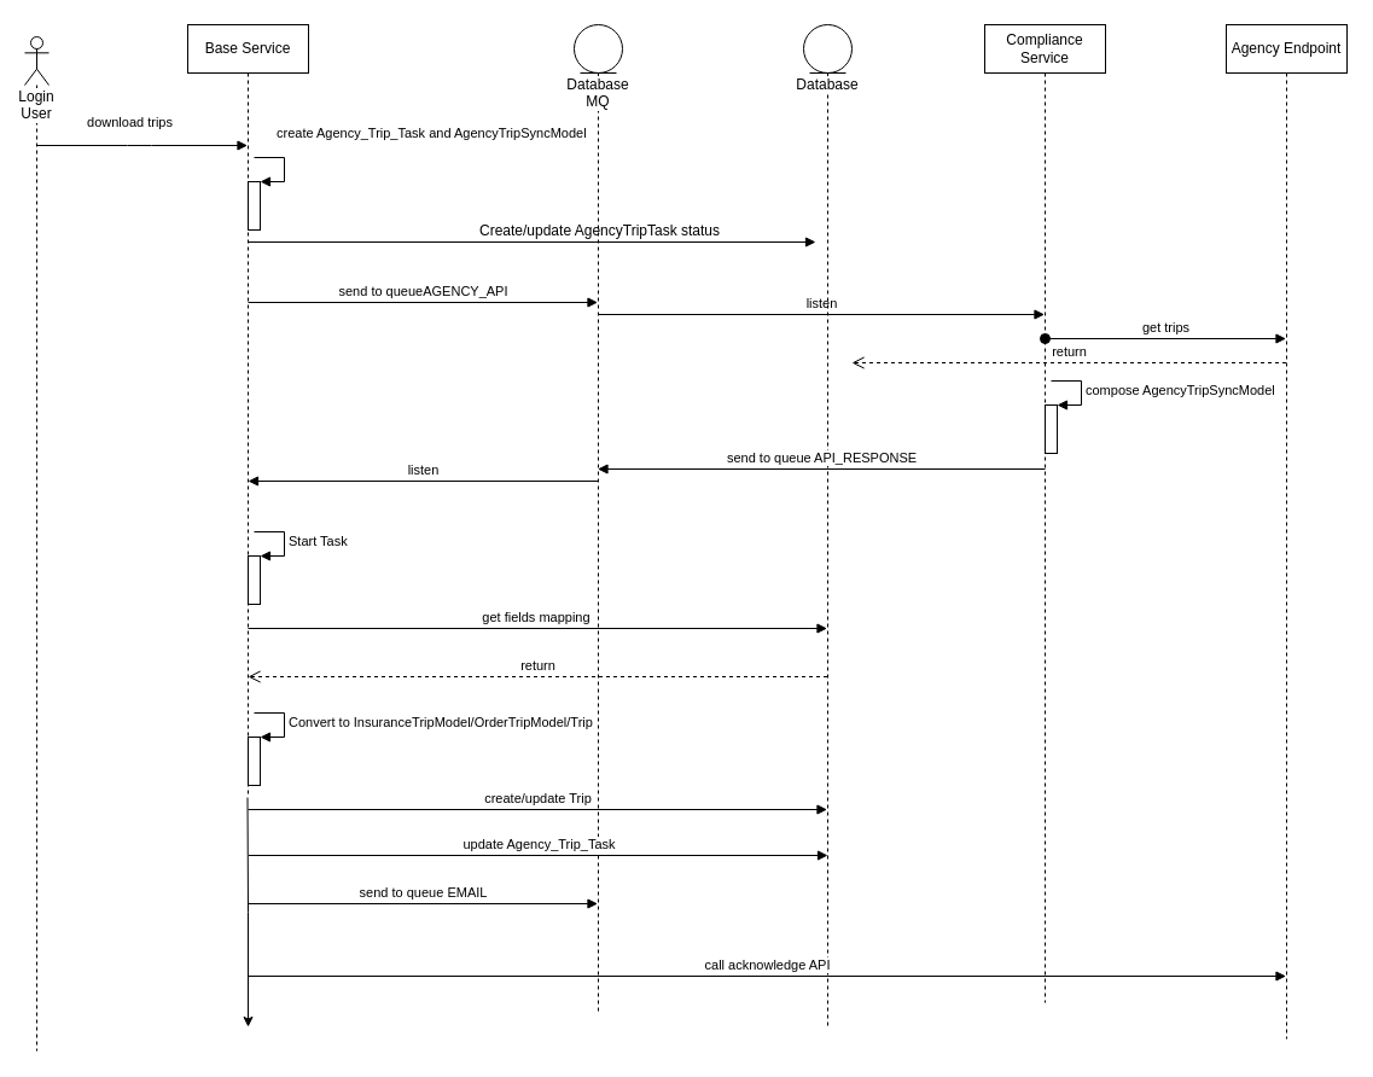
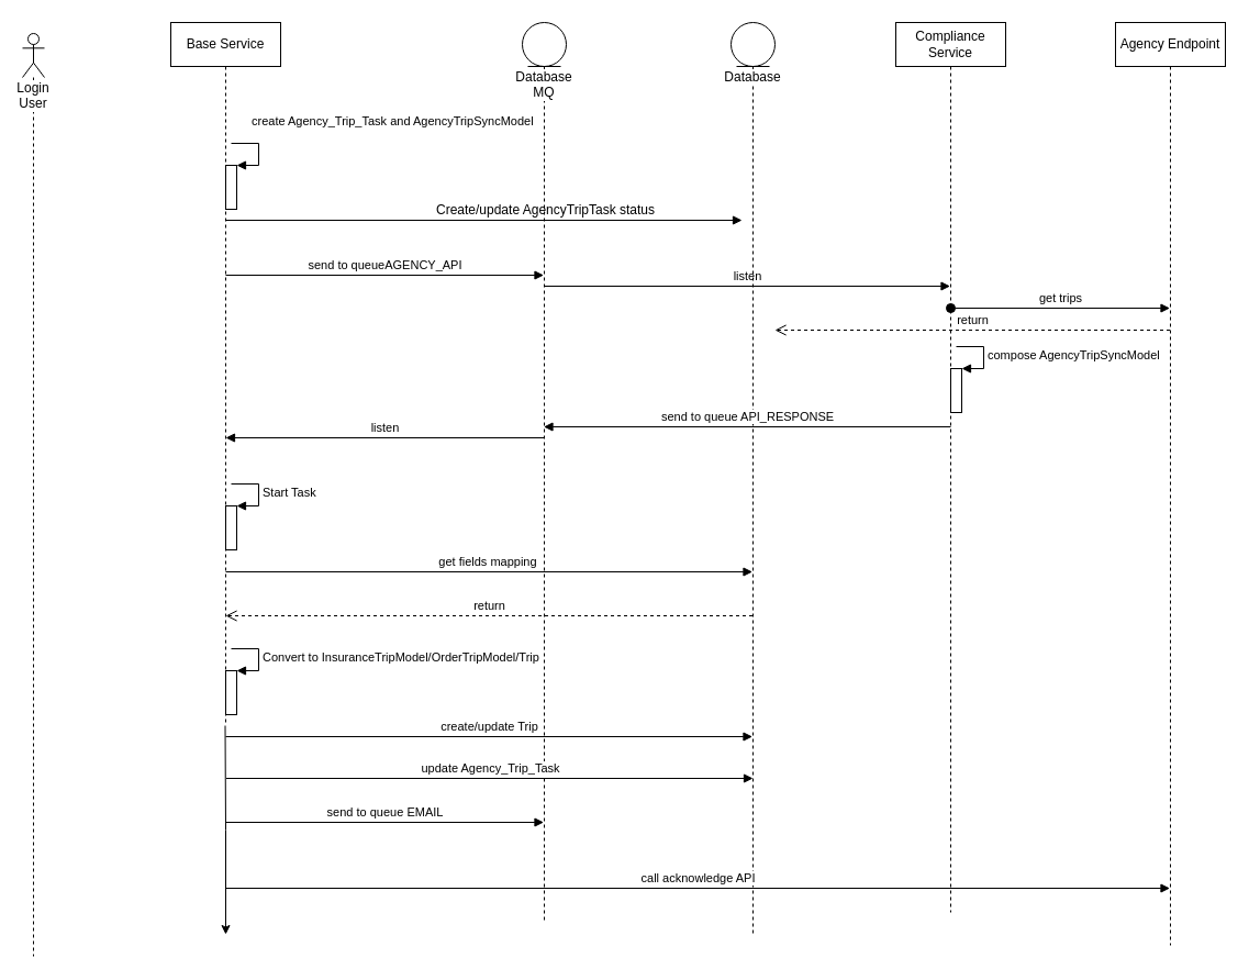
- <mxCell id="23" value="download trips" style="html=1;verticalAlign=bottom;endArrow=block;" edge="1" parent="1" source="16" target="3"><mxGeometry x="-0.119" y="10" width="80" relative="1" as="geometry"><mxPoint x="45" y="120" as="sourcePoint" /><mxPoint x="125" y="120" as="targetPoint" /><Array as="points"><mxPoint x="115" y="120" /></Array><mxPoint as="offset" /></mxGeometry></mxCell>
